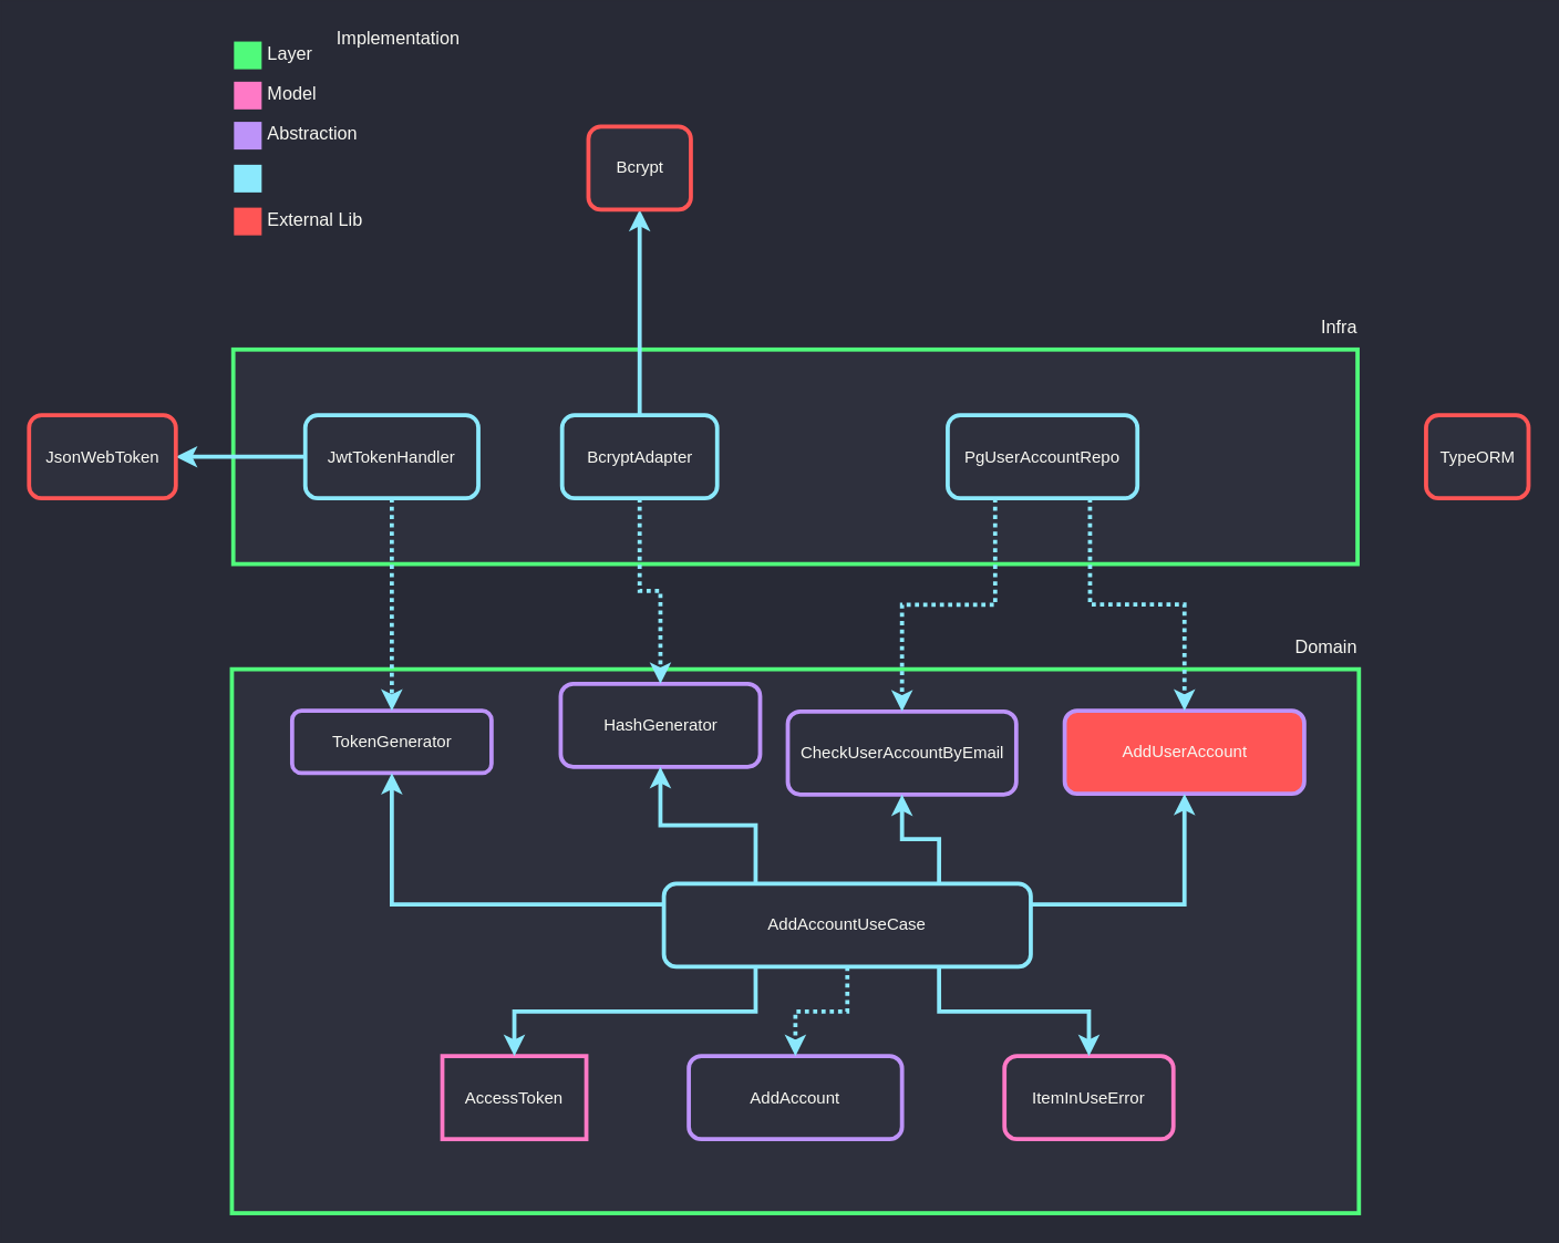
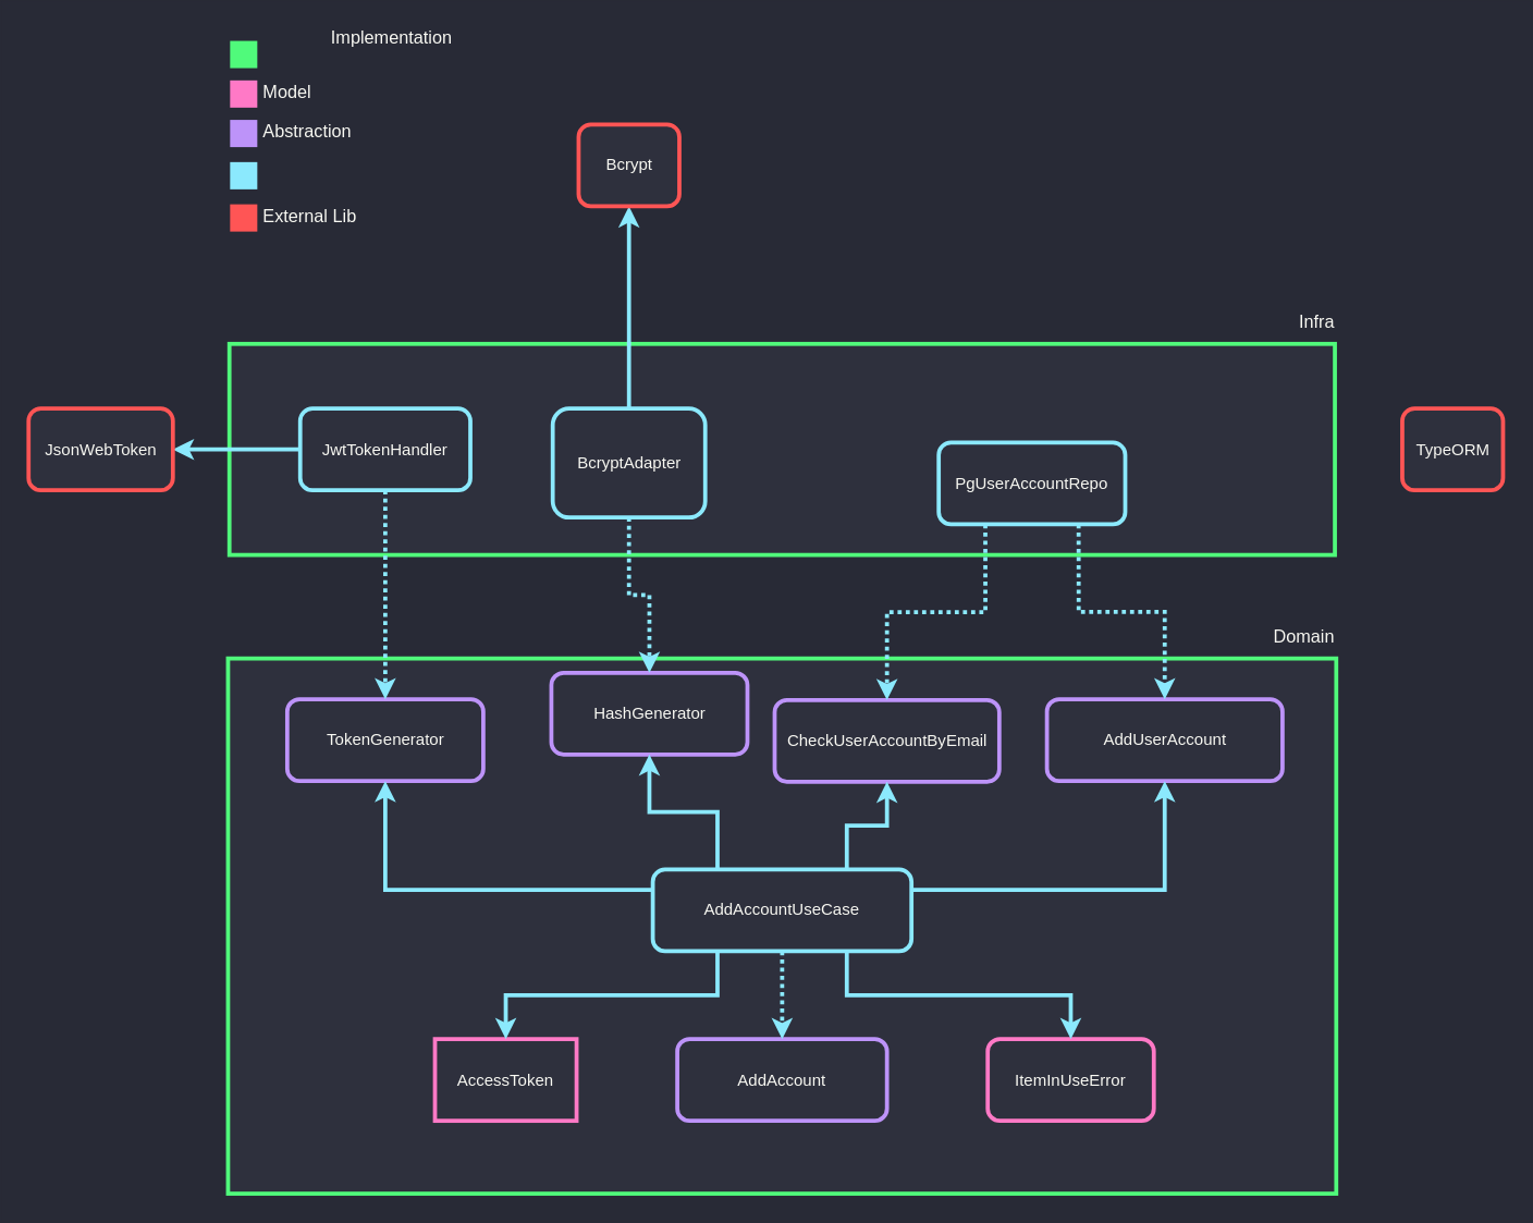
- <mxCell id="26" value="Layer" style="text;html=1;resizable=0;points=[];autosize=1;align=left;verticalAlign=middle;spacingTop=-4;fontSize=13;fontColor=#F8F8F2;" parent="1" vertex="1"><mxGeometry x="190.5" y="31.5" width="43" height="16" as="geometry" /></mxCell>
- <mxCell id="32" value="BcryptAdapter" style="rounded=1;whiteSpace=wrap;html=1;strokeColor=#8BE9FD;fillColor=#2E303D;strokeWidth=3;fontColor=#F8F8F2;" parent="1" vertex="1"><mxGeometry x="405.5" y="299.5" width="112" height="60" as="geometry" /></mxCell>
+ <mxCell id="32" value="BcryptAdapter" style="rounded=1;whiteSpace=wrap;html=1;strokeColor=#8BE9FD;fillColor=#2E303D;strokeWidth=3;fontColor=#F8F8F2;" parent="1" vertex="1"><mxGeometry x="405.5" y="299.5" width="112" height="80" as="geometry" /></mxCell>
- <mxCell id="37" value="PgUserAccountRepo" style="rounded=1;whiteSpace=wrap;html=1;strokeColor=#8BE9FD;fillColor=#2E303D;strokeWidth=3;fontColor=#F8F8F2;" parent="1" vertex="1"><mxGeometry x="684" y="299.5" width="137" height="60" as="geometry" /></mxCell>
+ <mxCell id="37" value="PgUserAccountRepo" style="rounded=1;whiteSpace=wrap;html=1;strokeColor=#8BE9FD;fillColor=#2E303D;strokeWidth=3;fontColor=#F8F8F2;" parent="1" vertex="1"><mxGeometry x="689" y="324.5" width="137" height="60" as="geometry" /></mxCell>
- <mxCell id="6" value="TokenGenerator" style="rounded=1;whiteSpace=wrap;html=1;strokeColor=#BD93F9;fillColor=#2E303D;strokeWidth=3;fontColor=#F8F8F2;" parent="1" vertex="1"><mxGeometry x="210.5" y="513" width="144" height="45" as="geometry" /></mxCell>
+ <mxCell id="6" value="TokenGenerator" style="rounded=1;whiteSpace=wrap;html=1;strokeColor=#BD93F9;fillColor=#2E303D;strokeWidth=3;fontColor=#F8F8F2;" parent="1" vertex="1"><mxGeometry x="210.5" y="513" width="144" height="60" as="geometry" /></mxCell>
- <mxCell id="8" value="AddUserAccount" style="rounded=1;whiteSpace=wrap;html=1;strokeColor=#BD93F9;fillColor=#ff5555;strokeWidth=3;fontColor=#F8F8F2;" parent="1" vertex="1"><mxGeometry x="768.5" y="513" width="173" height="60" as="geometry" /></mxCell>
+ <mxCell id="8" value="AddUserAccount" style="rounded=1;whiteSpace=wrap;html=1;strokeColor=#BD93F9;fillColor=#2E303D;strokeWidth=3;fontColor=#F8F8F2;" parent="1" vertex="1"><mxGeometry x="768.5" y="513" width="173" height="60" as="geometry" /></mxCell>
- <mxCell id="3" value="AddAccountUseCase" style="rounded=1;whiteSpace=wrap;html=1;strokeColor=#8BE9FD;fillColor=#2E303D;strokeWidth=3;fontColor=#F8F8F2;" parent="1" vertex="1"><mxGeometry x="479" y="638" width="265" height="60" as="geometry" /></mxCell>
+ <mxCell id="3" value="AddAccountUseCase" style="rounded=1;whiteSpace=wrap;html=1;strokeColor=#8BE9FD;fillColor=#2E303D;strokeWidth=3;fontColor=#F8F8F2;" parent="1" vertex="1"><mxGeometry x="479" y="638" width="190" height="60" as="geometry" /></mxCell>
